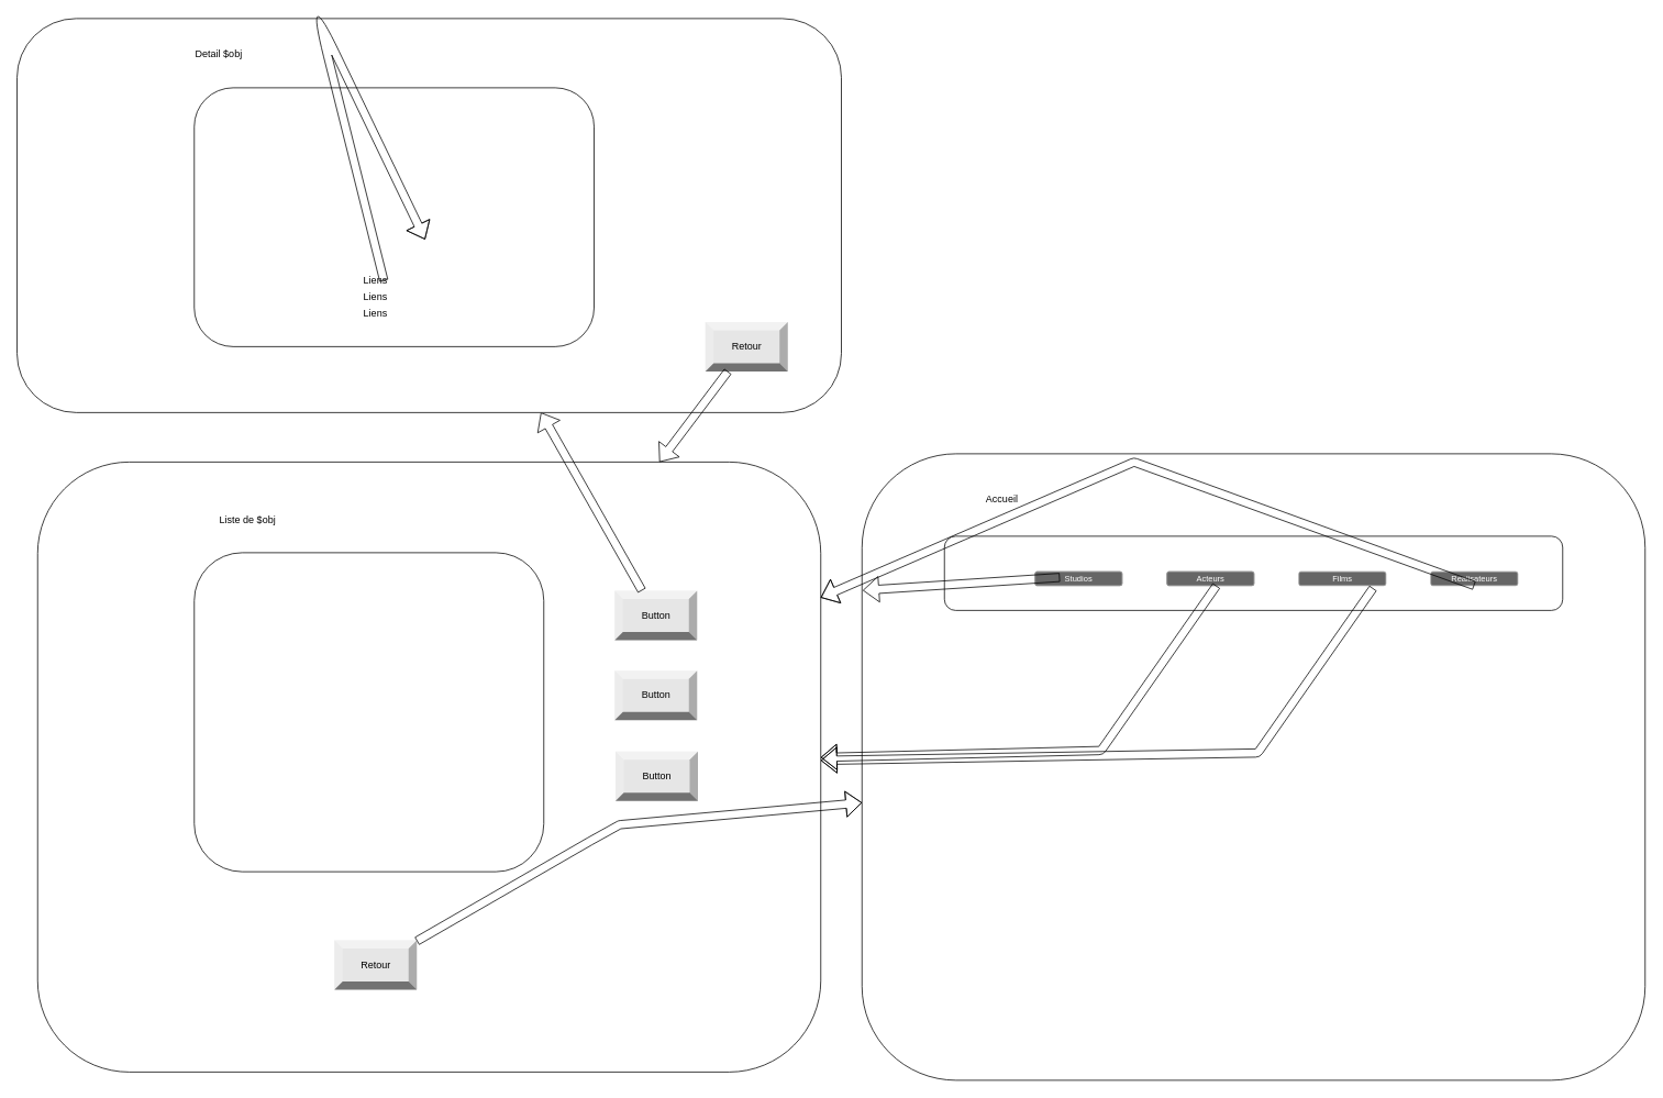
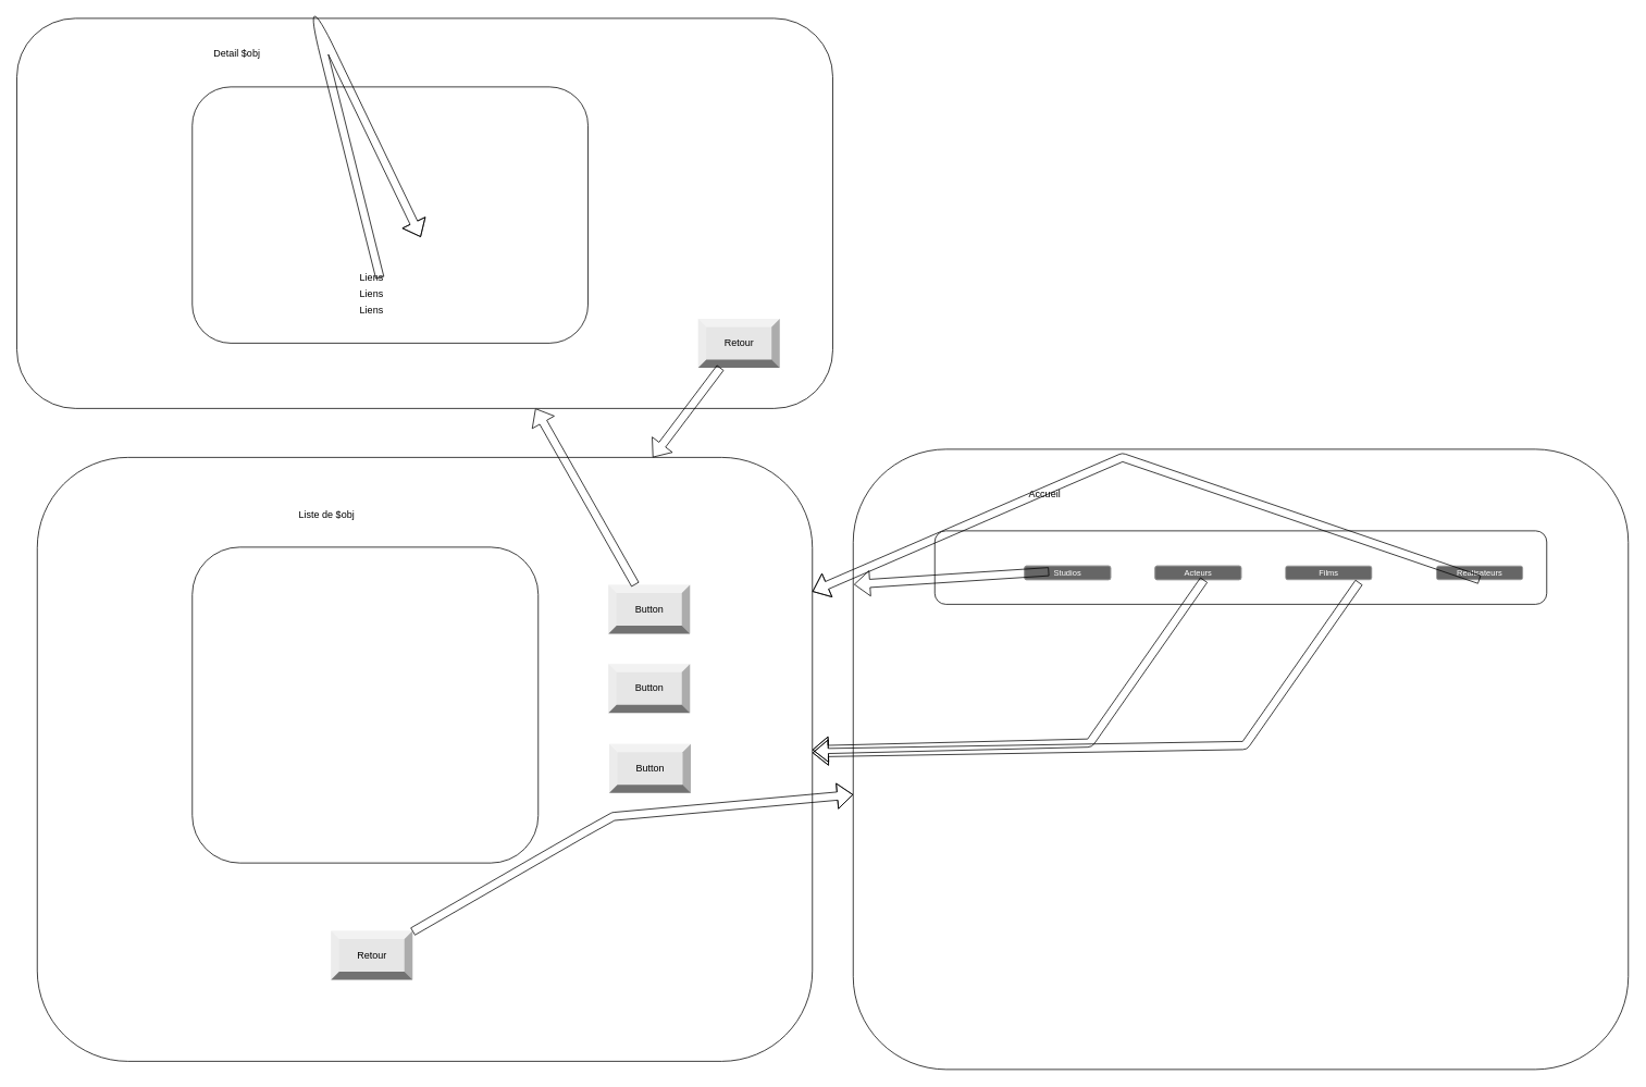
- <mxCell id="25" value="Detail $obj" style="text;html=1;strokeColor=none;fillColor=none;align=center;verticalAlign=middle;whiteSpace=wrap;rounded=0;" parent="1" vertex="1"><mxGeometry x="215" y="40" width="100" height="50" as="geometry" /></mxCell>
+ <mxCell id="25" value="Detail $obj" style="text;html=1;strokeColor=none;fillColor=none;align=center;verticalAlign=middle;whiteSpace=wrap;rounded=0;" parent="1" vertex="1"><mxGeometry x="240" y="40" width="100" height="50" as="geometry" /></mxCell>
- <mxCell id="3" value="Accueil" style="text;html=1;strokeColor=none;fillColor=none;align=center;verticalAlign=middle;whiteSpace=wrap;rounded=0;" parent="1" vertex="1"><mxGeometry x="1165" y="580" width="100" height="50" as="geometry" /></mxCell>
+ <mxCell id="3" value="Accueil" style="text;html=1;strokeColor=none;fillColor=none;align=center;verticalAlign=middle;whiteSpace=wrap;rounded=0;" parent="1" vertex="1"><mxGeometry x="1230" y="580" width="100" height="50" as="geometry" /></mxCell>
- <mxCell id="17" value="Liste de $obj" style="text;html=1;strokeColor=none;fillColor=none;align=center;verticalAlign=middle;whiteSpace=wrap;rounded=0;" parent="1" vertex="1"><mxGeometry x="135" y="600" width="330" height="60" as="geometry" /></mxCell>
+ <mxCell id="17" value="Liste de $obj" style="text;html=1;strokeColor=none;fillColor=none;align=center;verticalAlign=middle;whiteSpace=wrap;rounded=0;" parent="1" vertex="1"><mxGeometry x="235" y="600" width="330" height="60" as="geometry" /></mxCell>
- <mxCell id="7" value="Realisateurs" style="rounded=1;html=1;shadow=0;dashed=0;whiteSpace=wrap;fontSize=10;fillColor=#666666;align=center;strokeColor=#999999;fontColor=#ffffff;strokeWidth=1;" parent="1" vertex="1"><mxGeometry x="1735" y="693" width="105.5" height="16.88" as="geometry" /></mxCell>
+ <mxCell id="7" value="Realisateurs" style="rounded=1;html=1;shadow=0;dashed=0;whiteSpace=wrap;fontSize=10;fillColor=#666666;align=center;strokeColor=#999999;fontColor=#ffffff;strokeWidth=1;" parent="1" vertex="1"><mxGeometry x="1760" y="693" width="105.5" height="16.88" as="geometry" /></mxCell>
